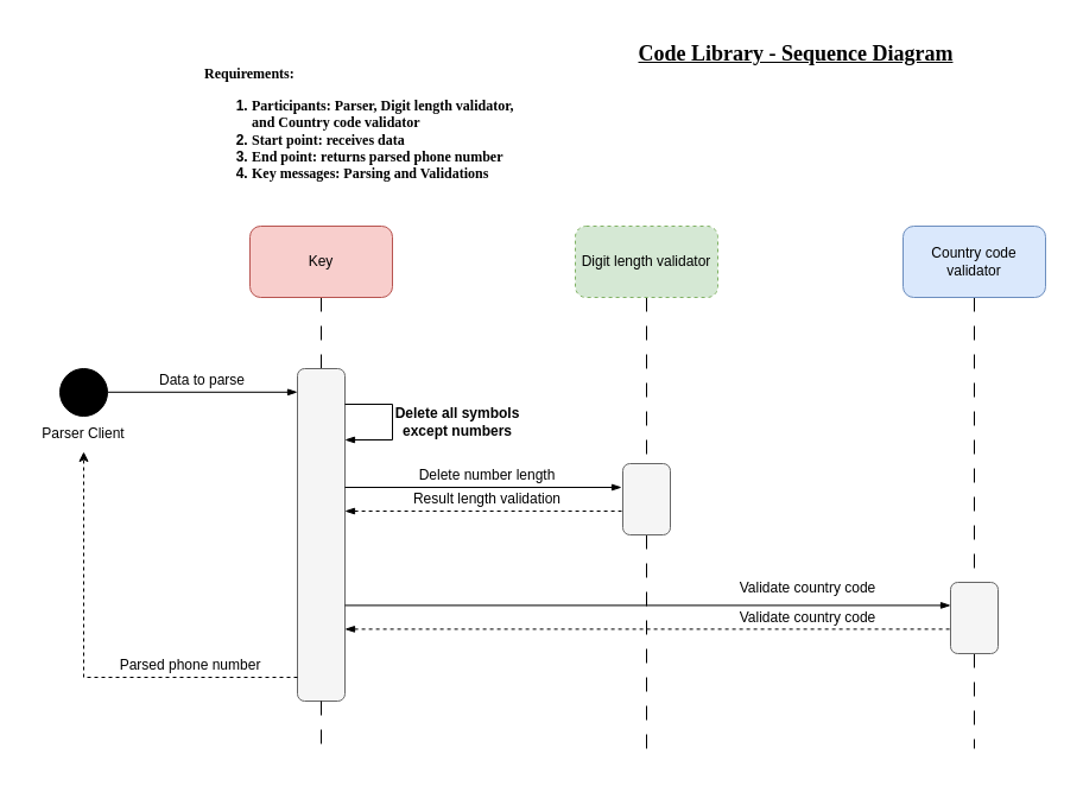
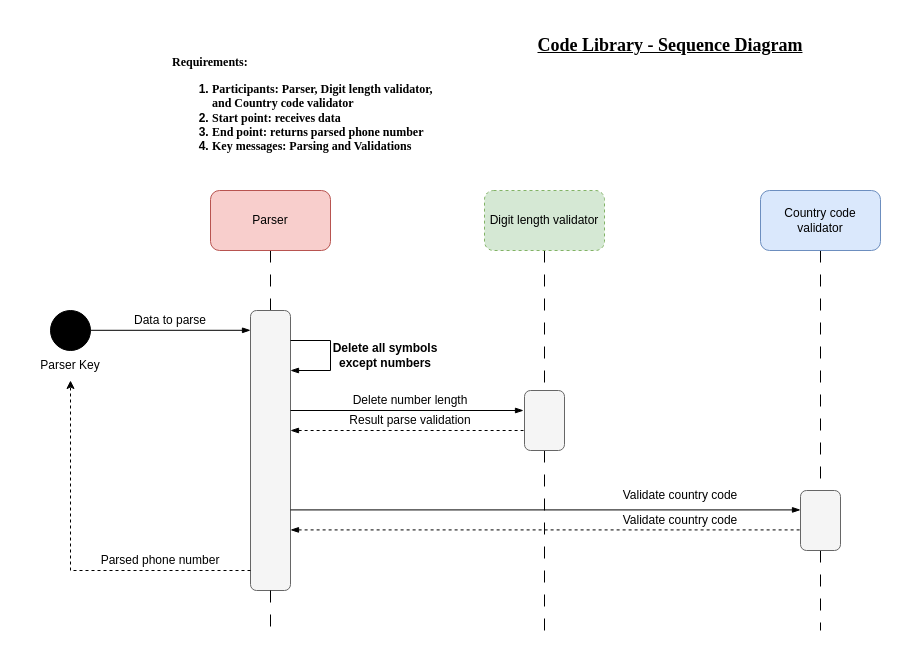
- <mxCell id="6" value="Key" style="rounded=1;whiteSpace=wrap;html=1;fillColor=#f8cecc;strokeColor=#b85450;" vertex="1" parent="1"><mxGeometry x="210" y="190" width="120" height="60" as="geometry" /></mxCell>
+ <mxCell id="6" value="Parser" style="rounded=1;whiteSpace=wrap;html=1;fillColor=#f8cecc;strokeColor=#b85450;" vertex="1" parent="1"><mxGeometry x="210" y="190" width="120" height="60" as="geometry" /></mxCell>
- <mxCell id="20" value="Parser Client" style="text;html=1;strokeColor=none;fillColor=none;align=center;verticalAlign=middle;whiteSpace=wrap;rounded=0;" vertex="1" parent="1"><mxGeometry x="25" y="350" width="90" height="30" as="geometry" /></mxCell>
+ <mxCell id="20" value="Parser Key" style="text;html=1;strokeColor=none;fillColor=none;align=center;verticalAlign=middle;whiteSpace=wrap;rounded=0;" vertex="1" parent="1"><mxGeometry x="25" y="350" width="90" height="30" as="geometry" /></mxCell>
- <mxCell id="23" value="Result length validation" style="text;html=1;strokeColor=none;fillColor=none;align=center;verticalAlign=middle;whiteSpace=wrap;rounded=0;" vertex="1" parent="1"><mxGeometry x="330" y="410" width="160" height="20" as="geometry" /></mxCell>
+ <mxCell id="23" value="Result parse validation" style="text;html=1;strokeColor=none;fillColor=none;align=center;verticalAlign=middle;whiteSpace=wrap;rounded=0;" vertex="1" parent="1"><mxGeometry x="330" y="410" width="160" height="20" as="geometry" /></mxCell>
